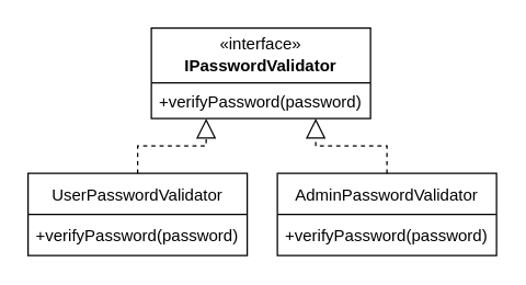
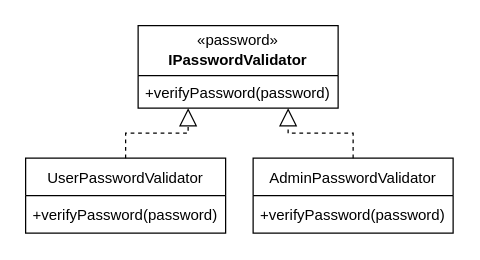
- <mxCell id="11" value="&lt;span&gt;«interface»&lt;/span&gt;" style="text;html=1;strokeColor=none;fillColor=none;align=center;verticalAlign=middle;whiteSpace=wrap;rounded=0;" parent="1" vertex="1"><mxGeometry x="120" y="20" width="140" height="24" as="geometry" /></mxCell>
+ <mxCell id="11" value="&lt;span&gt;«password»&lt;/span&gt;" style="text;html=1;strokeColor=none;fillColor=none;align=center;verticalAlign=middle;whiteSpace=wrap;rounded=0;" parent="1" vertex="1"><mxGeometry x="120" y="20" width="140" height="24" as="geometry" /></mxCell>
